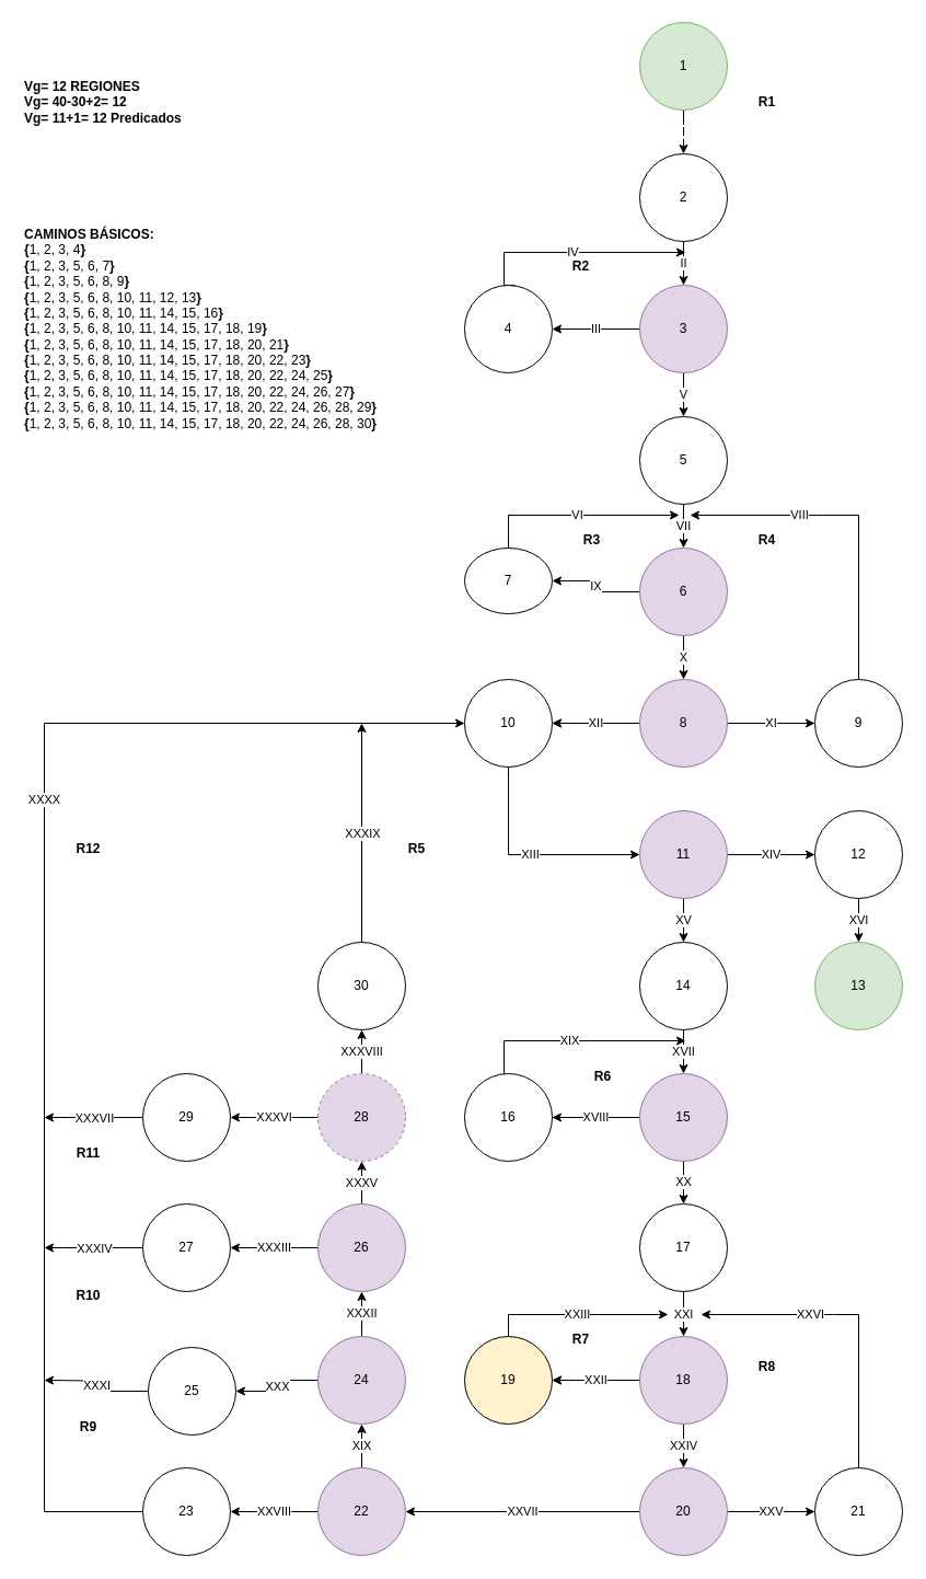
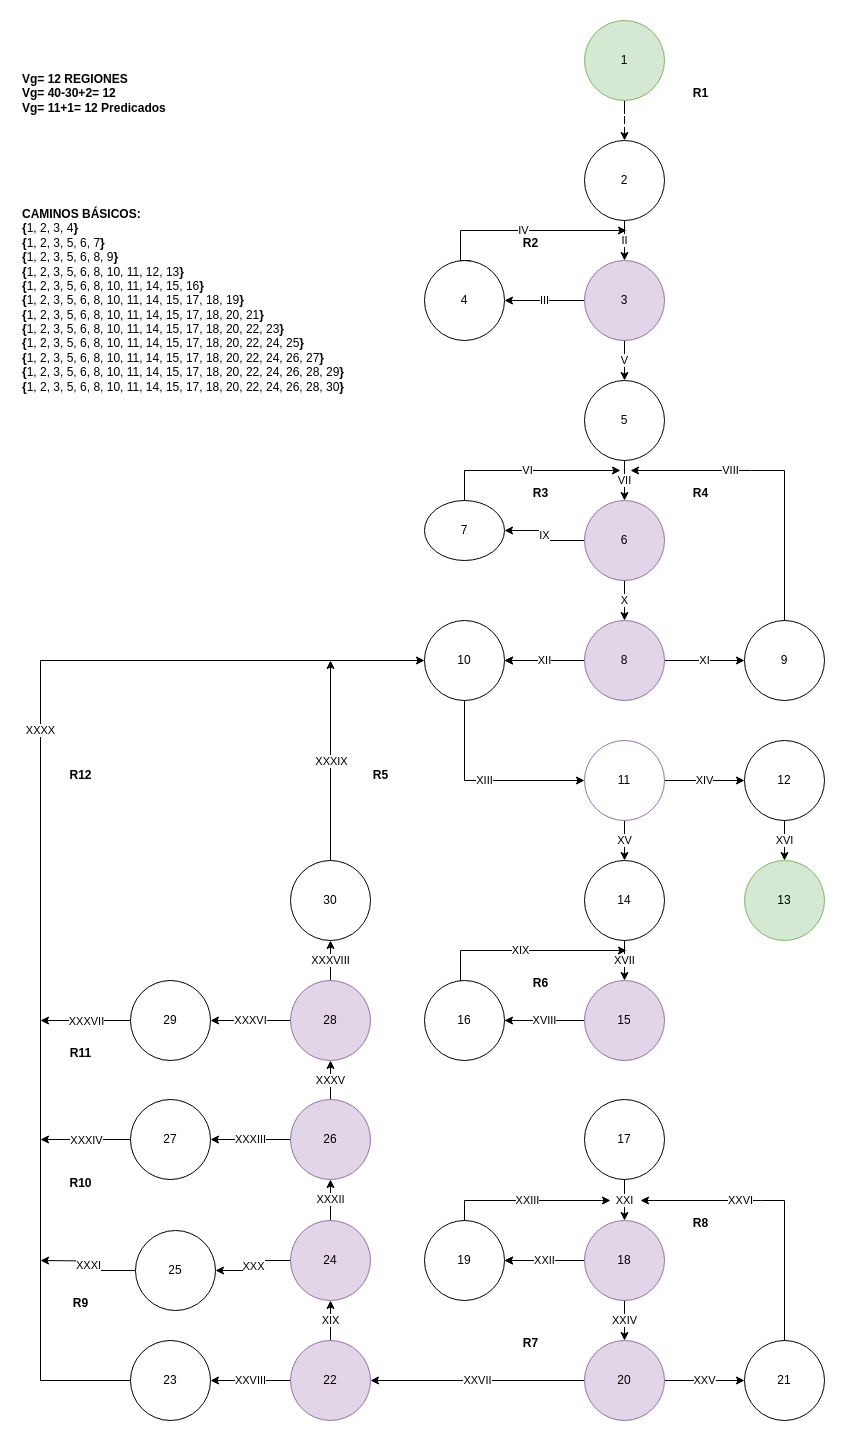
- <mxCell id="28" value="11" style="ellipse;whiteSpace=wrap;html=1;aspect=fixed;fillColor=#e1d5e7;strokeColor=#9673a6;" vertex="1" parent="1"><mxGeometry x="584" y="740" width="80" height="80" as="geometry" /></mxCell>
+ <mxCell id="28" value="11" style="ellipse;whiteSpace=wrap;html=1;aspect=fixed;fillColor=#ffffff;strokeColor=#9673a6;" vertex="1" parent="1"><mxGeometry x="584" y="740" width="80" height="80" as="geometry" /></mxCell>
- <mxCell id="79" value="&lt;b&gt;R6&lt;/b&gt;" style="text;html=1;align=center;verticalAlign=middle;resizable=0;points=[];autosize=1;strokeColor=none;fillColor=none;" vertex="1" parent="1"><mxGeometry x="530" y="968" width="40" height="30" as="geometry" /></mxCell>
+ <mxCell id="79" value="&lt;b&gt;R6&lt;/b&gt;" style="text;html=1;align=center;verticalAlign=middle;resizable=0;points=[];autosize=1;strokeColor=none;fillColor=none;" vertex="1" parent="1"><mxGeometry x="520" y="968" width="40" height="30" as="geometry" /></mxCell>
- <mxCell id="63" value="28" style="ellipse;whiteSpace=wrap;html=1;aspect=fixed;fillColor=#e1d5e7;strokeColor=#9673a6;dashed=1;" vertex="1" parent="1"><mxGeometry x="290" y="980" width="80" height="80" as="geometry" /></mxCell>
+ <mxCell id="63" value="28" style="ellipse;whiteSpace=wrap;html=1;aspect=fixed;fillColor=#e1d5e7;strokeColor=#9673a6;" vertex="1" parent="1"><mxGeometry x="290" y="980" width="80" height="80" as="geometry" /></mxCell>
- <mxCell id="35" value="XX" style="edgeStyle=orthogonalEdgeStyle;rounded=0;orthogonalLoop=1;jettySize=auto;html=1;" edge="1" parent="1" source="36" target="40"><mxGeometry relative="1" as="geometry" /></mxCell>
- <mxCell id="80" value="&lt;b&gt;R7&lt;/b&gt;" style="text;html=1;align=center;verticalAlign=middle;resizable=0;points=[];autosize=1;strokeColor=none;fillColor=none;" vertex="1" parent="1"><mxGeometry x="510" y="1208" width="40" height="30" as="geometry" /></mxCell>
+ <mxCell id="80" value="&lt;b&gt;R7&lt;/b&gt;" style="text;html=1;align=center;verticalAlign=middle;resizable=0;points=[];autosize=1;strokeColor=none;fillColor=none;" vertex="1" parent="1"><mxGeometry x="510" y="1328" width="40" height="30" as="geometry" /></mxCell>
- <mxCell id="81" value="&lt;b&gt;R8&lt;/b&gt;" style="text;html=1;align=center;verticalAlign=middle;resizable=0;points=[];autosize=1;strokeColor=none;fillColor=none;" vertex="1" parent="1"><mxGeometry x="680" y="1233" width="40" height="30" as="geometry" /></mxCell>
+ <mxCell id="81" value="&lt;b&gt;R8&lt;/b&gt;" style="text;html=1;align=center;verticalAlign=middle;resizable=0;points=[];autosize=1;strokeColor=none;fillColor=none;" vertex="1" parent="1"><mxGeometry x="680" y="1208" width="40" height="30" as="geometry" /></mxCell>
- <mxCell id="46" value="19" style="ellipse;whiteSpace=wrap;html=1;aspect=fixed;fillColor=#fff2cc;" vertex="1" parent="1"><mxGeometry x="424" y="1220" width="80" height="80" as="geometry" /></mxCell>
+ <mxCell id="46" value="19" style="ellipse;whiteSpace=wrap;html=1;aspect=fixed;" vertex="1" parent="1"><mxGeometry x="424" y="1220" width="80" height="80" as="geometry" /></mxCell>
